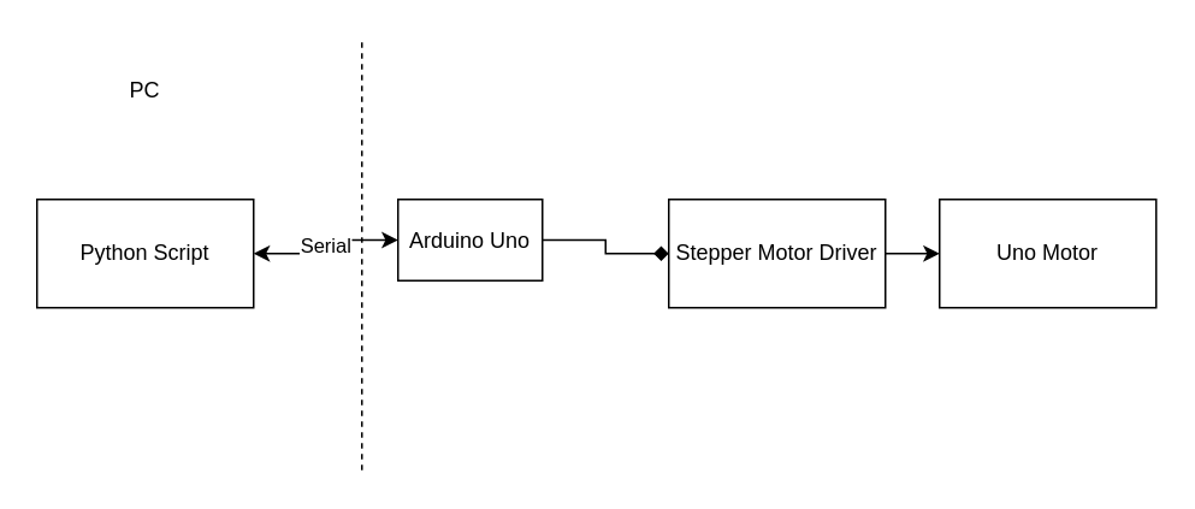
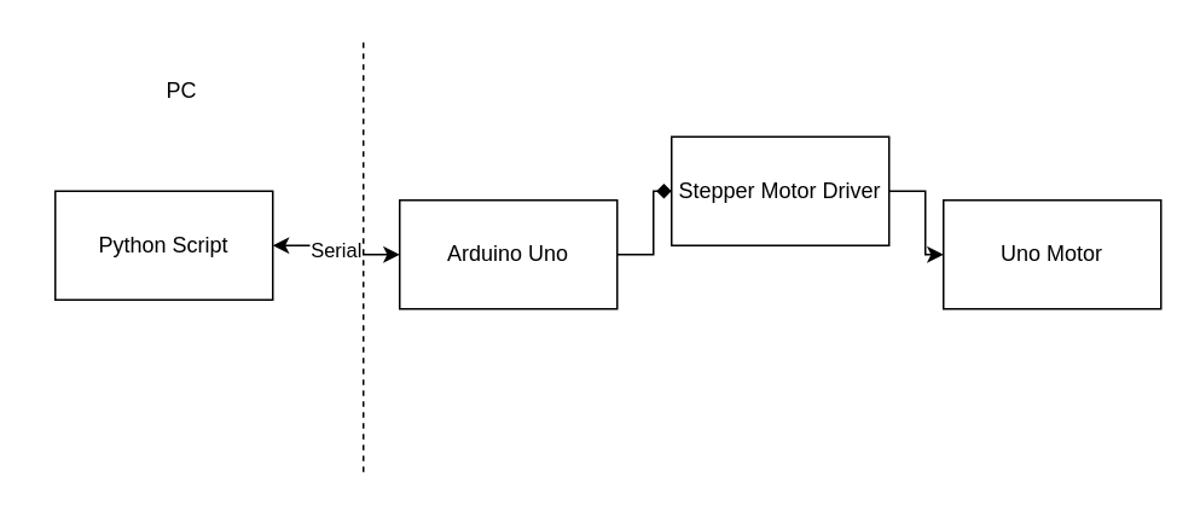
- <mxCell id="8" value="PC" style="text;html=1;strokeColor=none;fillColor=none;align=center;verticalAlign=middle;whiteSpace=wrap;rounded=0;" vertex="1" parent="1"><mxGeometry x="60" y="40" width="40" height="20" as="geometry" /></mxCell>
+ <mxCell id="8" value="PC" style="text;html=1;strokeColor=none;fillColor=none;align=center;verticalAlign=middle;whiteSpace=wrap;rounded=0;" vertex="1" parent="1"><mxGeometry x="80" y="40" width="40" height="20" as="geometry" /></mxCell>
- <mxCell id="5" value="Arduino Uno" style="rounded=0;whiteSpace=wrap;html=1;" vertex="1" parent="1"><mxGeometry x="220" y="110" width="80" height="45" as="geometry" /></mxCell>
+ <mxCell id="5" value="Arduino Uno" style="rounded=0;whiteSpace=wrap;html=1;" vertex="1" parent="1"><mxGeometry x="220" y="110" width="120" height="60" as="geometry" /></mxCell>
- <mxCell id="3" value="Python Script" style="rounded=0;whiteSpace=wrap;html=1;" vertex="1" parent="1"><mxGeometry x="20" y="110" width="120" height="60" as="geometry" /></mxCell>
+ <mxCell id="3" value="Python Script" style="rounded=0;whiteSpace=wrap;html=1;" vertex="1" parent="1"><mxGeometry x="30" y="105" width="120" height="60" as="geometry" /></mxCell>
- <mxCell id="10" value="Stepper Motor Driver" style="rounded=0;whiteSpace=wrap;html=1;" vertex="1" parent="1"><mxGeometry x="370" y="110" width="120" height="60" as="geometry" /></mxCell>
+ <mxCell id="10" value="Stepper Motor Driver" style="rounded=0;whiteSpace=wrap;html=1;" vertex="1" parent="1"><mxGeometry x="370" y="75" width="120" height="60" as="geometry" /></mxCell>
